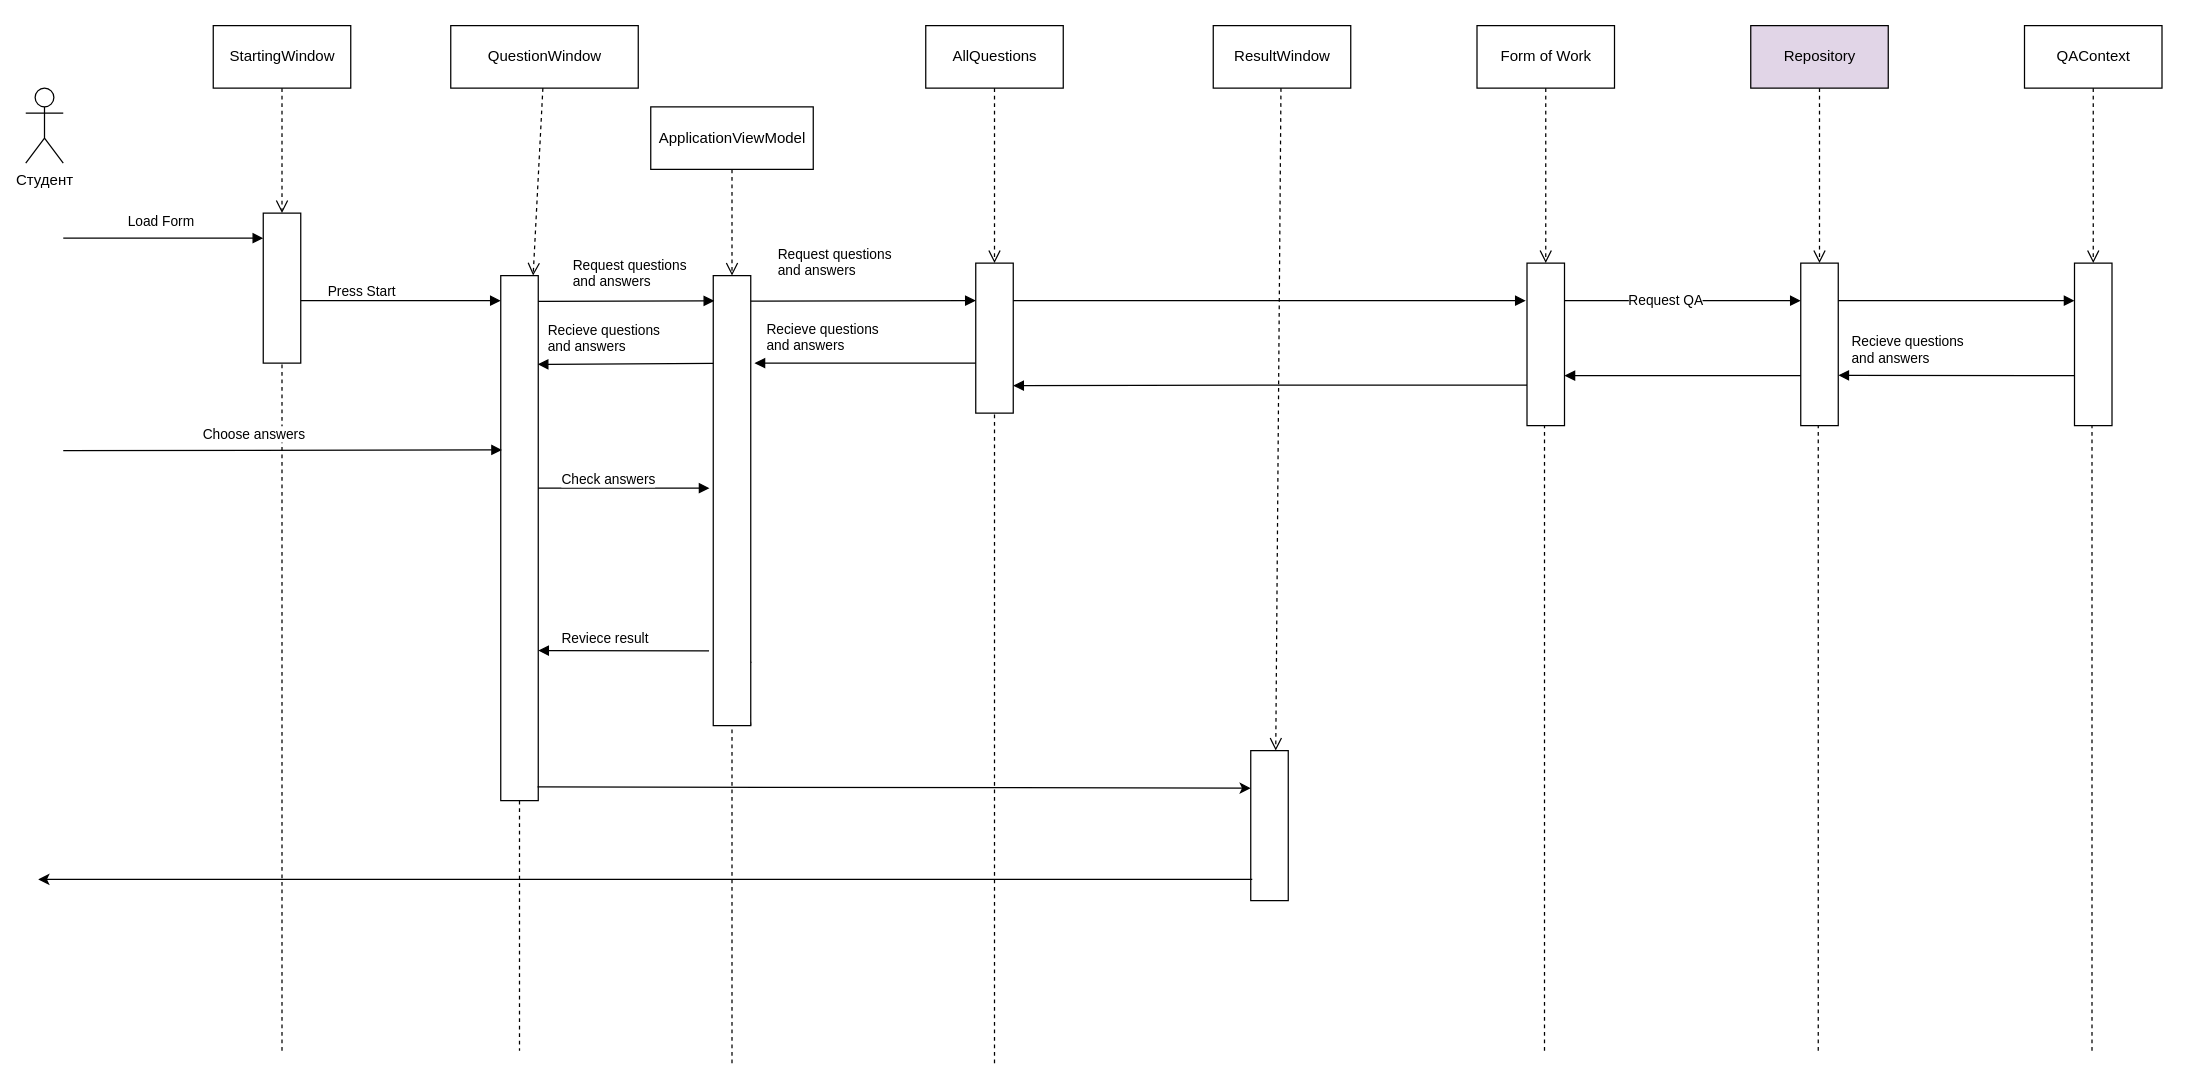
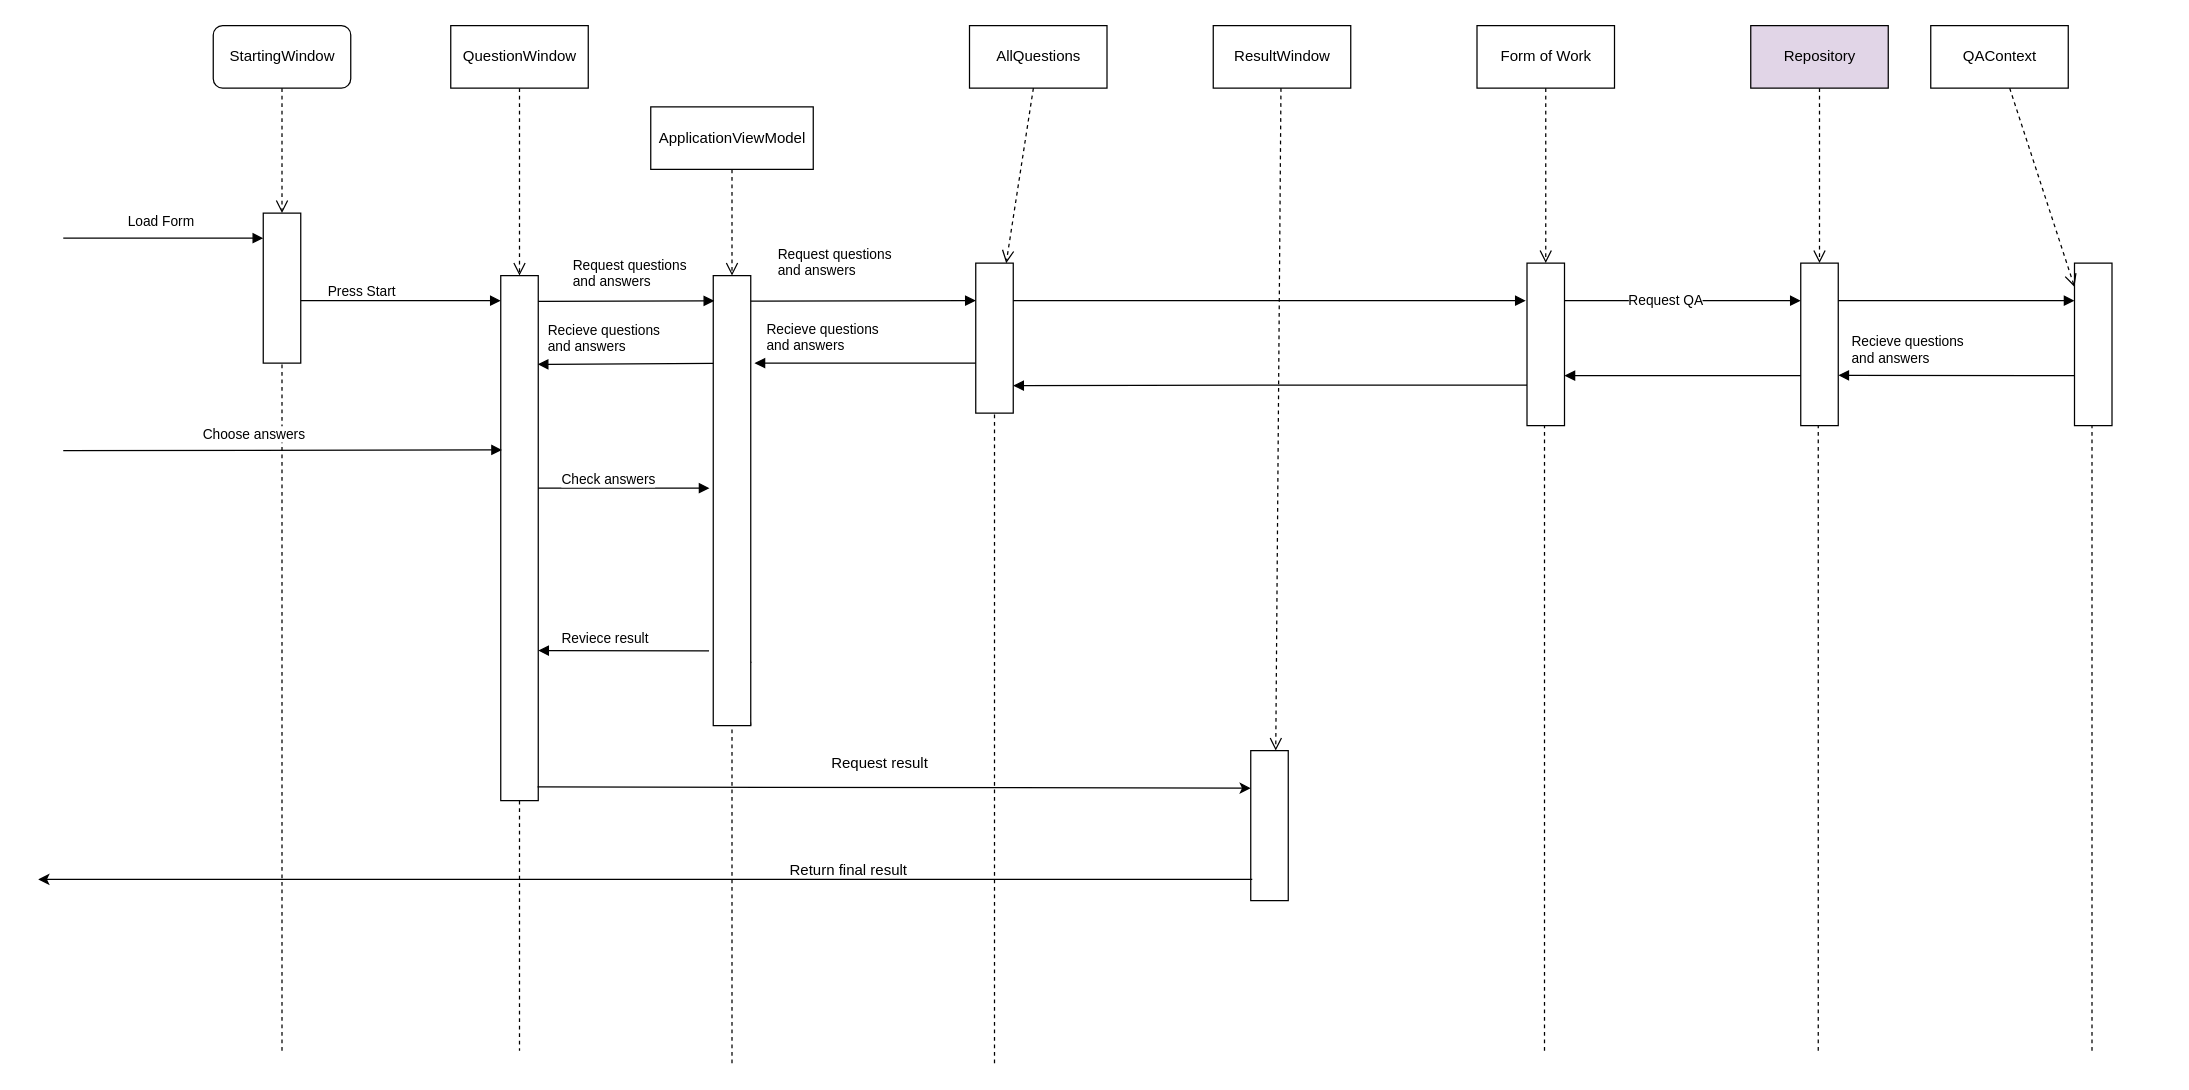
- <mxCell id="3" value="StartingWindow&lt;br&gt;" style="html=1;" parent="1" vertex="1"><mxGeometry x="170" y="20" width="110" height="50" as="geometry" /></mxCell>
+ <mxCell id="3" value="StartingWindow&lt;br&gt;" style="html=1;rounded=1;" parent="1" vertex="1"><mxGeometry x="170" y="20" width="110" height="50" as="geometry" /></mxCell>
- <mxCell id="11" value="QuestionWindow" style="html=1;" parent="1" vertex="1"><mxGeometry x="360" y="20" width="150" height="50" as="geometry" /></mxCell>
+ <mxCell id="11" value="QuestionWindow" style="html=1;" parent="1" vertex="1"><mxGeometry x="360" y="20" width="110" height="50" as="geometry" /></mxCell>
- <mxCell id="16" value="AllQuestions" style="html=1;" parent="1" vertex="1"><mxGeometry x="740" y="20" width="110" height="50" as="geometry" /></mxCell>
+ <mxCell id="16" value="AllQuestions" style="html=1;" parent="1" vertex="1"><mxGeometry x="775" y="20" width="110" height="50" as="geometry" /></mxCell>
- <mxCell id="58" value="QAContext" style="html=1;" vertex="1" parent="1"><mxGeometry x="1619" y="20" width="110" height="50" as="geometry" /></mxCell>
+ <mxCell id="58" value="QAContext" style="html=1;" vertex="1" parent="1"><mxGeometry x="1544" y="20" width="110" height="50" as="geometry" /></mxCell>
- <mxCell id="2" value="Студент" style="shape=umlActor;verticalLabelPosition=bottom;labelBackgroundColor=#ffffff;verticalAlign=top;html=1;" parent="1" vertex="1"><mxGeometry x="20" y="70" width="30" height="60" as="geometry" /></mxCell>
+ <mxCell id="42" value="Request result" style="text;html=1;align=center;verticalAlign=middle;resizable=0;points=[];autosize=1;" parent="1" vertex="1"><mxGeometry x="658" y="600" width="90" height="20" as="geometry" /></mxCell>
+ <mxCell id="44" value="Return final result" style="text;html=1;align=center;verticalAlign=middle;resizable=0;points=[];autosize=1;" parent="1" vertex="1"><mxGeometry x="623" y="686" width="110" height="20" as="geometry" /></mxCell>
